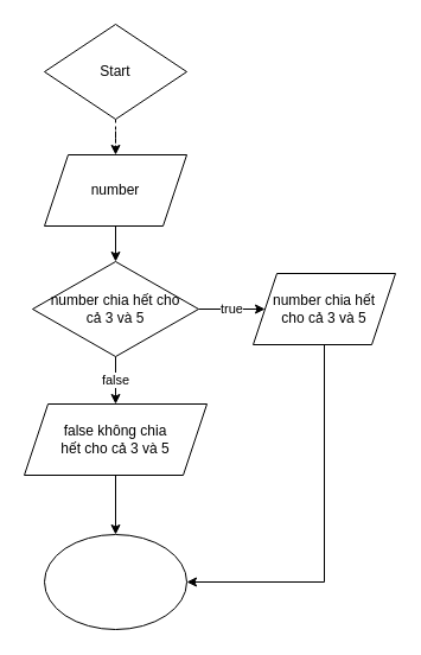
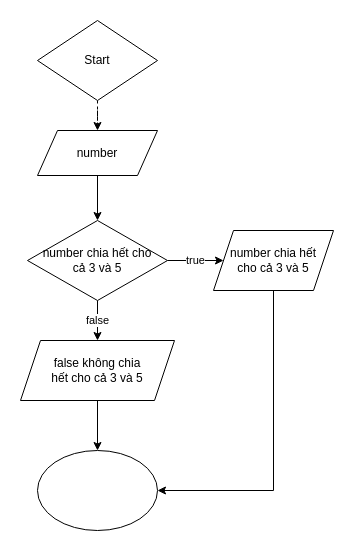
- <mxCell id="5" value="number" style="shape=parallelogram;perimeter=parallelogramPerimeter;whiteSpace=wrap;html=1;fixedSize=1;" vertex="1" parent="1"><mxGeometry x="37" y="130" width="120" height="60" as="geometry" /></mxCell>
+ <mxCell id="5" value="number" style="shape=parallelogram;perimeter=parallelogramPerimeter;whiteSpace=wrap;html=1;fixedSize=1;" vertex="1" parent="1"><mxGeometry x="37" y="130" width="120" height="45" as="geometry" /></mxCell>
